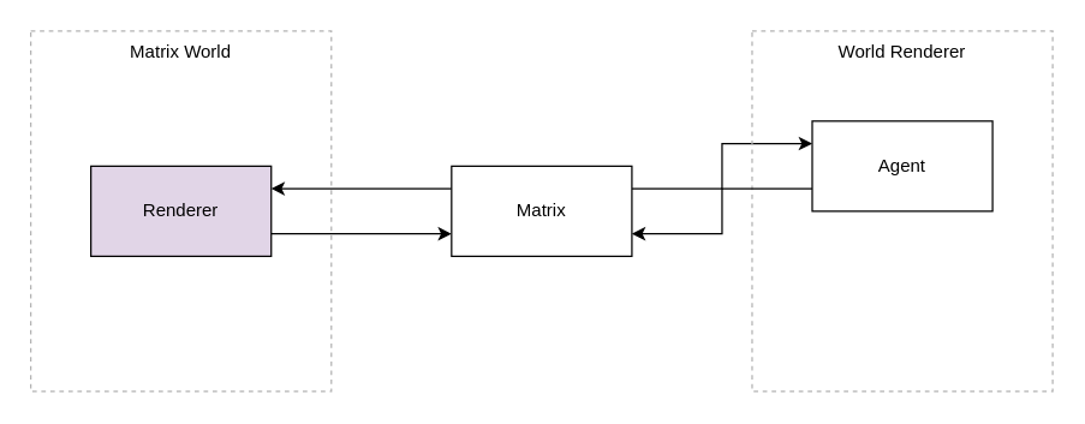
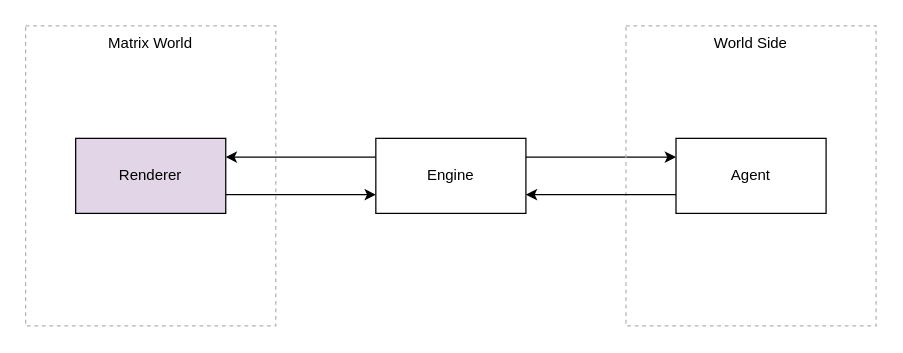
- <mxCell id="8" value="World Renderer" style="rounded=0;whiteSpace=wrap;html=1;fillColor=none;verticalAlign=top;fontColor=#000000;strokeColor=#B3B3B3;dashed=1;" parent="1" vertex="1"><mxGeometry x="500" y="20" width="200" height="240" as="geometry" /></mxCell>
+ <mxCell id="8" value="World Side" style="rounded=0;whiteSpace=wrap;html=1;fillColor=none;verticalAlign=top;fontColor=#000000;strokeColor=#B3B3B3;dashed=1;" parent="1" vertex="1"><mxGeometry x="500" y="20" width="200" height="240" as="geometry" /></mxCell>
- <mxCell id="10" value="Agent" style="rounded=0;whiteSpace=wrap;html=1;fontColor=#000000;strokeColor=#000000;" parent="1" vertex="1"><mxGeometry x="540" y="80" width="120" height="60" as="geometry" /></mxCell>
+ <mxCell id="10" value="Agent" style="rounded=0;whiteSpace=wrap;html=1;fontColor=#000000;strokeColor=#000000;" parent="1" vertex="1"><mxGeometry x="540" y="110" width="120" height="60" as="geometry" /></mxCell>
- <mxCell id="7" value="Matrix" style="rounded=0;whiteSpace=wrap;html=1;" parent="1" vertex="1"><mxGeometry x="300" y="110" width="120" height="60" as="geometry" /></mxCell>
+ <mxCell id="7" value="Engine" style="rounded=0;whiteSpace=wrap;html=1;" parent="1" vertex="1"><mxGeometry x="300" y="110" width="120" height="60" as="geometry" /></mxCell>
